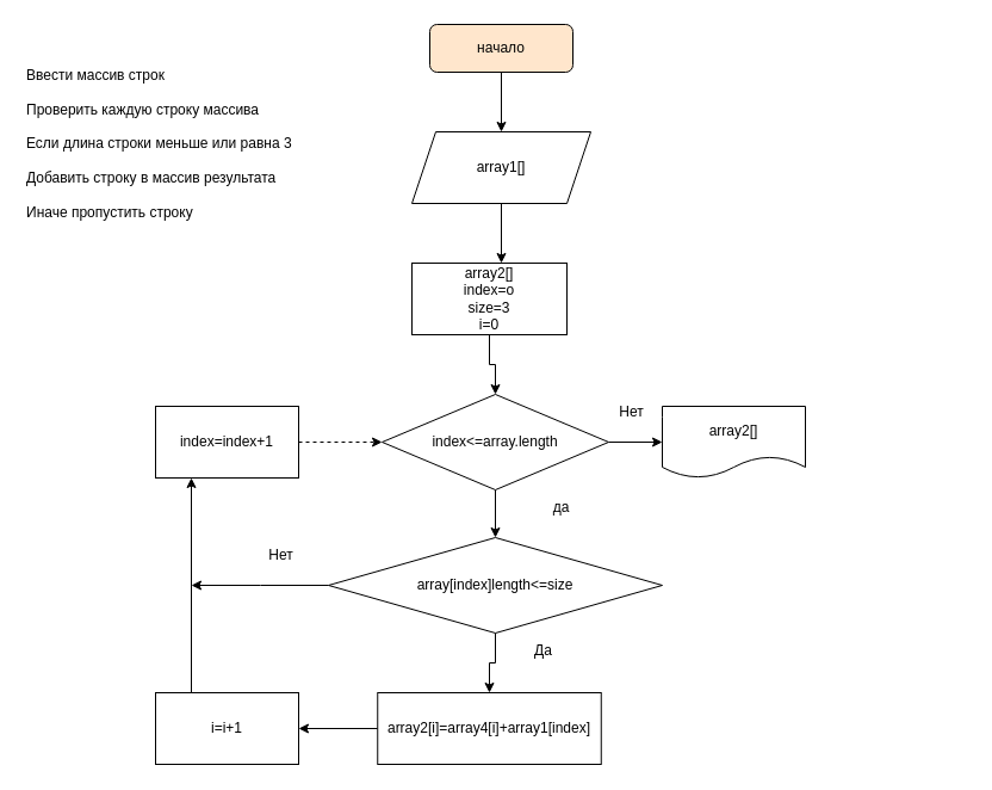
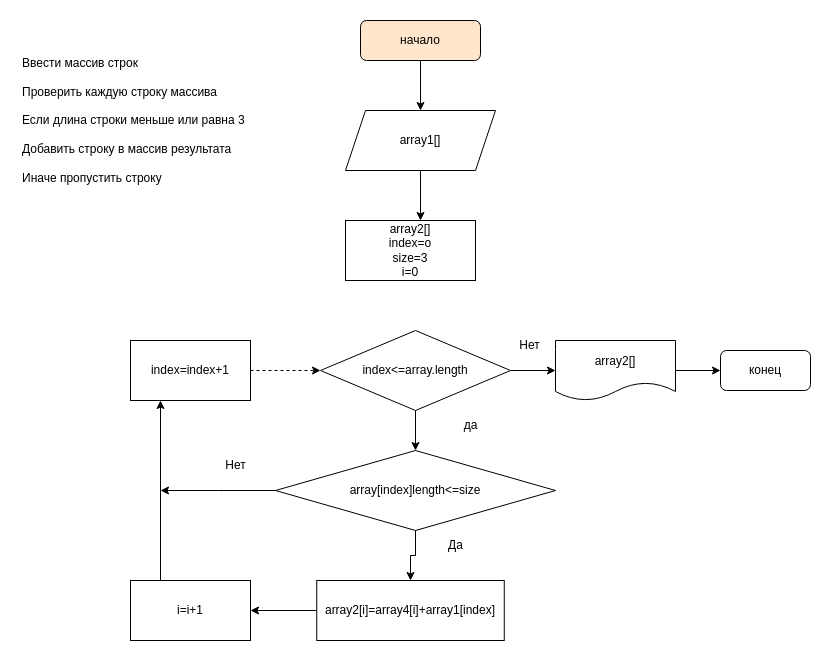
- <mxCell id="6" style="edgeStyle=orthogonalEdgeStyle;rounded=0;orthogonalLoop=1;jettySize=auto;html=1;exitX=0.5;exitY=1;exitDx=0;exitDy=0;entryX=0.5;entryY=0;entryDx=0;entryDy=0;" edge="1" parent="1" source="7" target="11"><mxGeometry relative="1" as="geometry" /></mxCell>
+ <mxCell id="19" style="edgeStyle=orthogonalEdgeStyle;rounded=0;orthogonalLoop=1;jettySize=auto;html=1;exitX=1;exitY=0.5;exitDx=0;exitDy=0;entryX=0;entryY=0.5;entryDx=0;entryDy=0;" edge="1" parent="1" source="20" target="22"><mxGeometry relative="1" as="geometry" /></mxCell>
+ <mxCell id="22" value="конец" style="rounded=1;whiteSpace=wrap;html=1;" vertex="1" parent="1"><mxGeometry x="720" y="350" width="90" height="40" as="geometry" /></mxCell>
